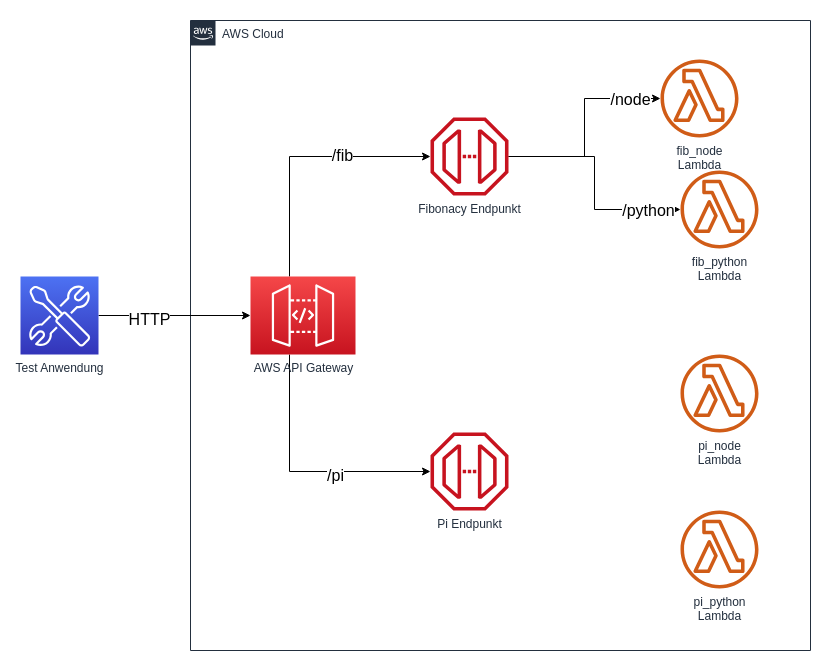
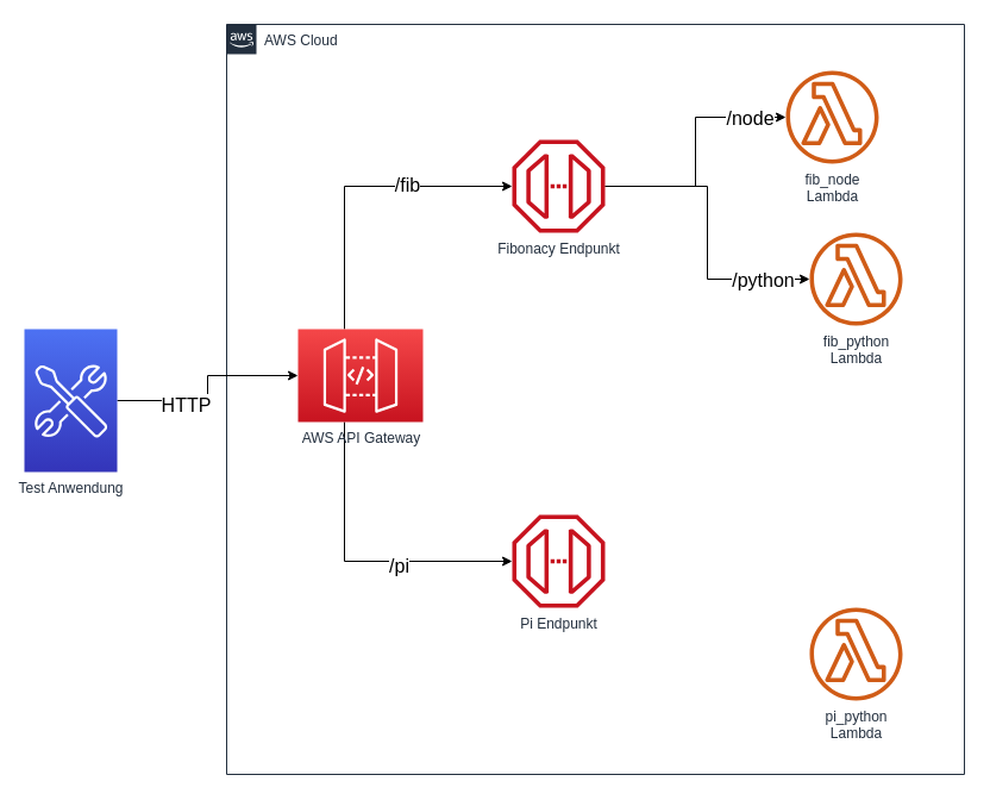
- <mxCell id="14" value="fib_python&lt;br&gt;Lambda" style="outlineConnect=0;fontColor=#232F3E;gradientColor=none;fillColor=#D05C17;strokeColor=none;dashed=0;verticalLabelPosition=bottom;verticalAlign=top;align=center;html=1;fontSize=12;fontStyle=0;aspect=fixed;pointerEvents=1;shape=mxgraph.aws4.lambda_function;" vertex="1" parent="1"><mxGeometry x="680" y="170" width="78" height="78" as="geometry" /></mxCell>
+ <mxCell id="14" value="fib_python&lt;br&gt;Lambda" style="outlineConnect=0;fontColor=#232F3E;gradientColor=none;fillColor=#D05C17;strokeColor=none;dashed=0;verticalLabelPosition=bottom;verticalAlign=top;align=center;html=1;fontSize=12;fontStyle=0;aspect=fixed;pointerEvents=1;shape=mxgraph.aws4.lambda_function;" vertex="1" parent="1"><mxGeometry x="680" y="195" width="78" height="78" as="geometry" /></mxCell>
- <mxCell id="20" value="Test Anwendung" style="outlineConnect=0;fontColor=#232F3E;gradientColor=#4D72F3;gradientDirection=north;fillColor=#3334B9;strokeColor=#ffffff;dashed=0;verticalLabelPosition=bottom;verticalAlign=top;align=center;html=1;fontSize=12;fontStyle=0;aspect=fixed;shape=mxgraph.aws4.resourceIcon;resIcon=mxgraph.aws4.developer_tools;" vertex="1" parent="1"><mxGeometry x="20" y="276" width="78" height="78" as="geometry" /></mxCell>
+ <mxCell id="20" value="Test Anwendung" style="outlineConnect=0;fontColor=#232F3E;gradientColor=#4D72F3;gradientDirection=north;fillColor=#3334B9;strokeColor=#ffffff;dashed=0;verticalLabelPosition=bottom;verticalAlign=top;align=center;html=1;fontSize=12;fontStyle=0;aspect=fixed;shape=mxgraph.aws4.resourceIcon;resIcon=mxgraph.aws4.developer_tools;" vertex="1" parent="1"><mxGeometry x="20" y="276" width="78" height="120" as="geometry" /></mxCell>
- <mxCell id="15" value="pi_node&lt;br&gt;Lambda" style="outlineConnect=0;fontColor=#232F3E;gradientColor=none;fillColor=#D05C17;strokeColor=none;dashed=0;verticalLabelPosition=bottom;verticalAlign=top;align=center;html=1;fontSize=12;fontStyle=0;aspect=fixed;pointerEvents=1;shape=mxgraph.aws4.lambda_function;" vertex="1" parent="1"><mxGeometry x="680" y="354" width="78" height="78" as="geometry" /></mxCell>
